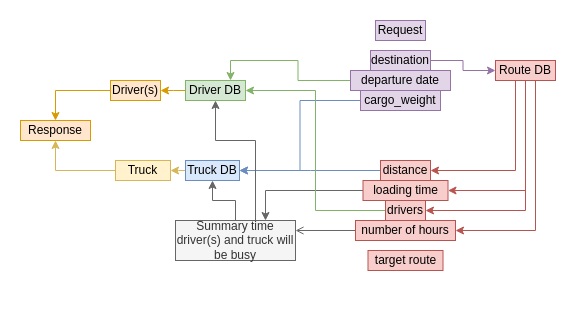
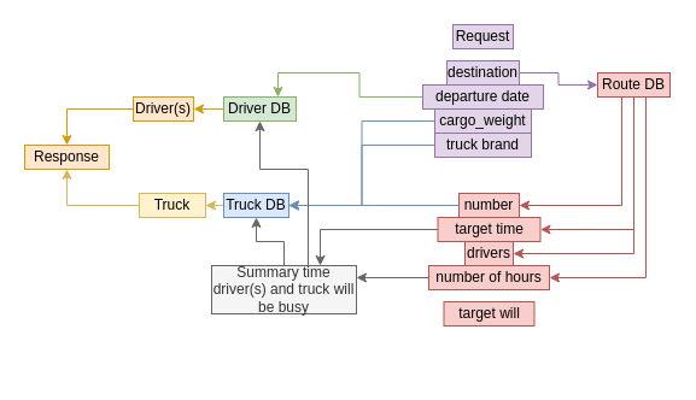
+ <mxCell id="19" style="edgeStyle=orthogonalEdgeStyle;rounded=0;orthogonalLoop=1;jettySize=auto;html=1;entryX=1;entryY=0.5;entryDx=0;entryDy=0;strokeColor=#6c8ebf;fillColor=#dae8fc;" parent="1" source="20" target="5" edge="1"><mxGeometry relative="1" as="geometry" /></mxCell>
+ <mxCell id="20" value="truck brand" style="text;html=1;strokeColor=#9673a6;fillColor=#e1d5e7;align=center;verticalAlign=middle;whiteSpace=wrap;rounded=0;" parent="1" vertex="1"><mxGeometry x="360" y="110" width="80" height="20" as="geometry" /></mxCell>
- <mxCell id="25" style="edgeStyle=orthogonalEdgeStyle;rounded=0;orthogonalLoop=1;jettySize=auto;html=1;entryX=1;entryY=0.5;entryDx=0;entryDy=0;fillColor=#d5e8d4;strokeColor=#82b366;" parent="1" source="26" target="3" edge="1"><mxGeometry relative="1" as="geometry" /></mxCell>
- <mxCell id="22" value="distance" style="text;html=1;strokeColor=#b85450;fillColor=#f8cecc;align=center;verticalAlign=middle;whiteSpace=wrap;rounded=0;" parent="1" vertex="1"><mxGeometry x="380" y="160" width="50" height="20" as="geometry" /></mxCell>
+ <mxCell id="22" value="number" style="text;html=1;strokeColor=#b85450;fillColor=#f8cecc;align=center;verticalAlign=middle;whiteSpace=wrap;rounded=0;" parent="1" vertex="1"><mxGeometry x="380" y="160" width="50" height="20" as="geometry" /></mxCell>
- <mxCell id="24" value="loading time" style="text;html=1;strokeColor=#b85450;fillColor=#f8cecc;align=center;verticalAlign=middle;whiteSpace=wrap;rounded=0;" parent="1" vertex="1"><mxGeometry x="362.5" y="180" width="85" height="20" as="geometry" /></mxCell>
+ <mxCell id="24" value="target time" style="text;html=1;strokeColor=#b85450;fillColor=#f8cecc;align=center;verticalAlign=middle;whiteSpace=wrap;rounded=0;" parent="1" vertex="1"><mxGeometry x="362.5" y="180" width="85" height="20" as="geometry" /></mxCell>
- <mxCell id="27" style="edgeStyle=orthogonalEdgeStyle;rounded=0;orthogonalLoop=1;jettySize=auto;html=1;entryX=1;entryY=0.25;entryDx=0;entryDy=0;strokeColor=#666666;fillColor=#f5f5f5;endArrow=open;" parent="1" source="28" target="35" edge="1"><mxGeometry relative="1" as="geometry" /></mxCell>
+ <mxCell id="27" style="edgeStyle=orthogonalEdgeStyle;rounded=0;orthogonalLoop=1;jettySize=auto;html=1;entryX=1;entryY=0.25;entryDx=0;entryDy=0;strokeColor=#666666;fillColor=#f5f5f5;" parent="1" source="28" target="35" edge="1"><mxGeometry relative="1" as="geometry" /></mxCell>
- <mxCell id="38" value="target route" style="text;html=1;strokeColor=#b85450;fillColor=#f8cecc;align=center;verticalAlign=middle;whiteSpace=wrap;rounded=0;" parent="1" vertex="1"><mxGeometry x="367.5" y="250" width="75" height="20" as="geometry" /></mxCell>
+ <mxCell id="38" value="target will" style="text;html=1;strokeColor=#b85450;fillColor=#f8cecc;align=center;verticalAlign=middle;whiteSpace=wrap;rounded=0;" parent="1" vertex="1"><mxGeometry x="367.5" y="250" width="75" height="20" as="geometry" /></mxCell>
